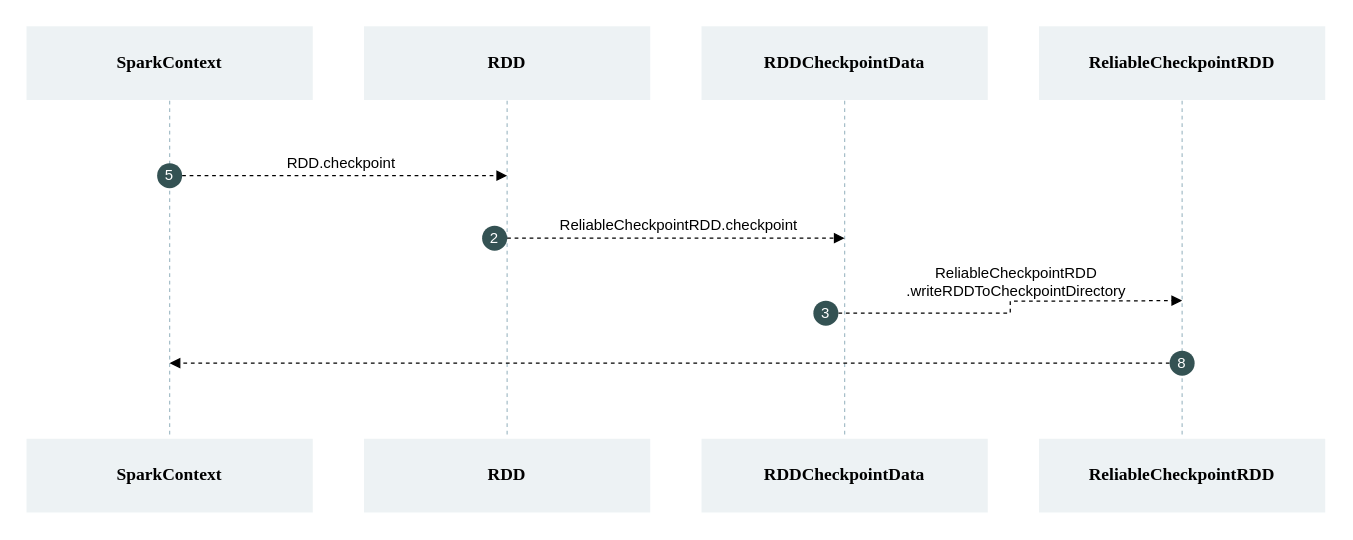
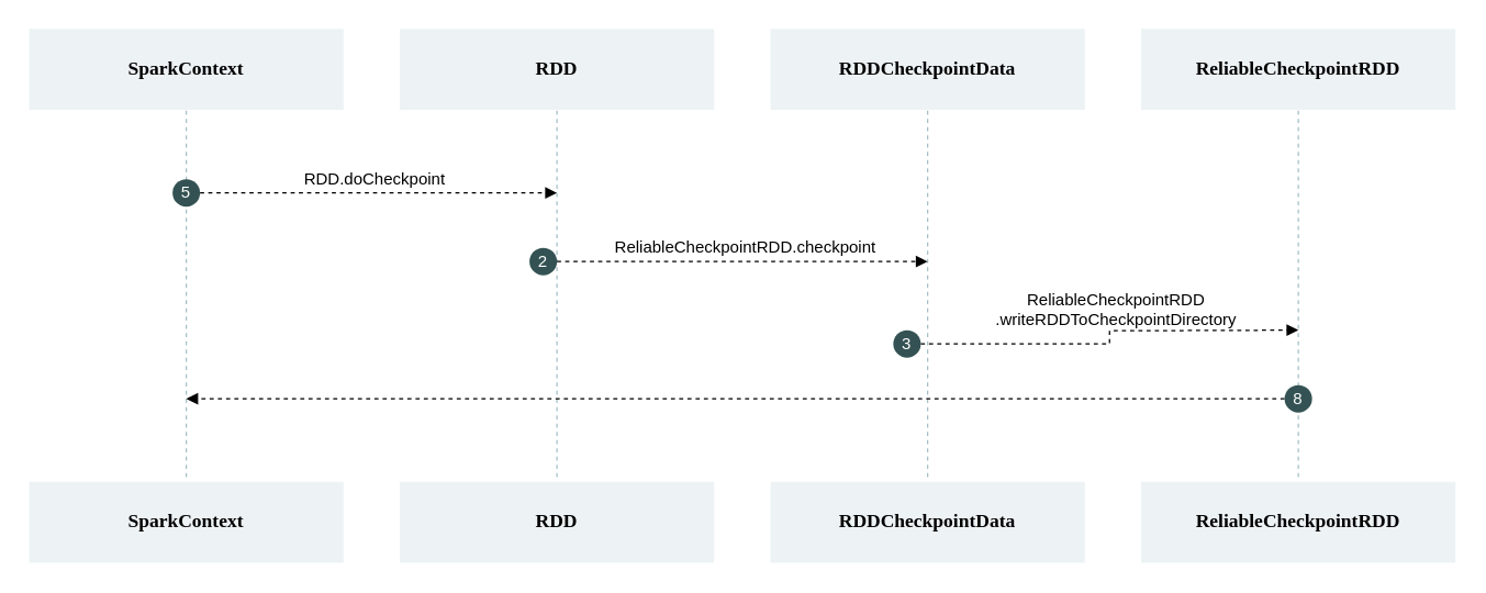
- <mxCell id="15" value="RDD.checkpoint" style="text;html=1;strokeColor=none;fillColor=none;align=center;verticalAlign=middle;whiteSpace=wrap;rounded=0;fontSize=12;" parent="1" vertex="1"><mxGeometry x="145" y="120" width="255" height="20" as="geometry" /></mxCell>
+ <mxCell id="15" value="RDD.doCheckpoint" style="text;html=1;strokeColor=none;fillColor=none;align=center;verticalAlign=middle;whiteSpace=wrap;rounded=0;fontSize=12;" parent="1" vertex="1"><mxGeometry x="145" y="120" width="255" height="20" as="geometry" /></mxCell>
